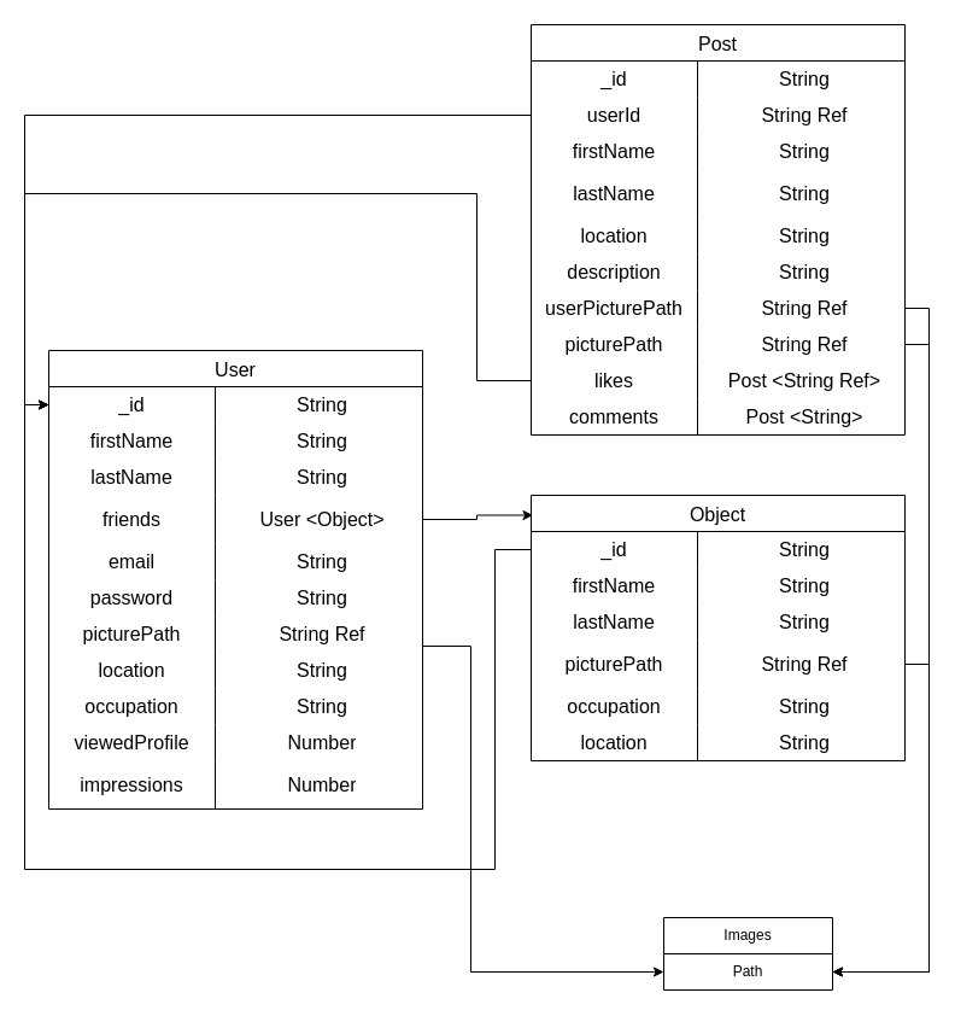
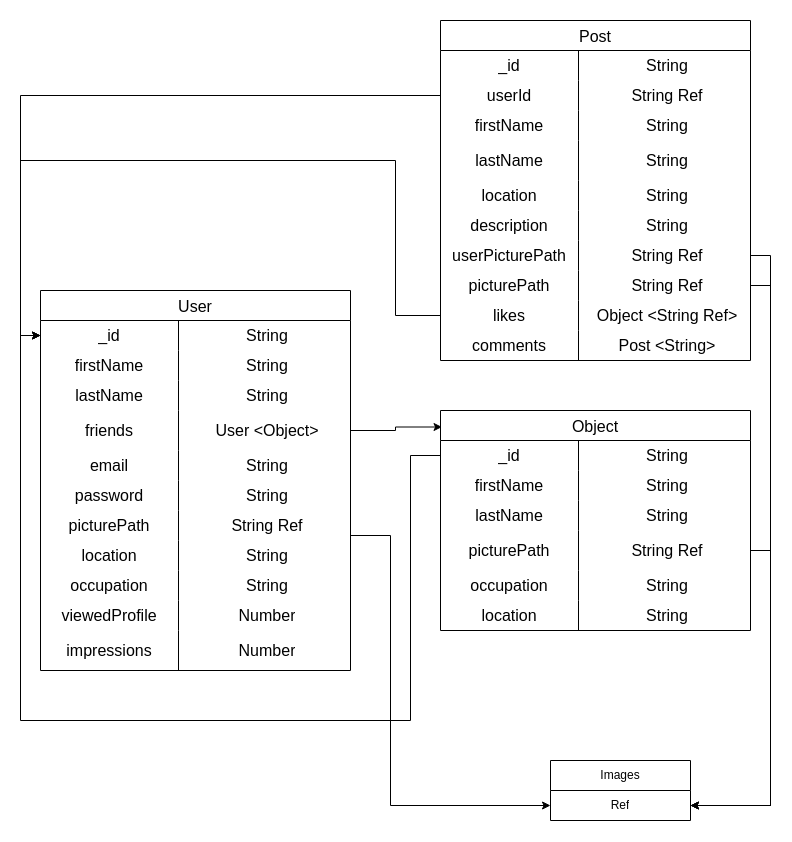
- <mxCell id="63" value="Post &amp;lt;String Ref&amp;gt;" style="shape=partialRectangle;html=1;whiteSpace=wrap;connectable=0;fillColor=none;top=0;left=0;bottom=0;right=0;align=center;spacingLeft=6;overflow=hidden;strokeColor=inherit;fontSize=16;" vertex="1" parent="61"><mxGeometry x="138" width="172" height="30" as="geometry"><mxRectangle width="172" height="30" as="alternateBounds" /></mxGeometry></mxCell>
+ <mxCell id="63" value="Object &amp;lt;String Ref&amp;gt;" style="shape=partialRectangle;html=1;whiteSpace=wrap;connectable=0;fillColor=none;top=0;left=0;bottom=0;right=0;align=center;spacingLeft=6;overflow=hidden;strokeColor=inherit;fontSize=16;" vertex="1" parent="61"><mxGeometry x="138" width="172" height="30" as="geometry"><mxRectangle width="172" height="30" as="alternateBounds" /></mxGeometry></mxCell>
- <mxCell id="87" value="Path" style="text;strokeColor=none;fillColor=none;align=center;verticalAlign=middle;spacingLeft=4;spacingRight=4;overflow=hidden;points=[[0,0.5],[1,0.5]];portConstraint=eastwest;rotatable=0;whiteSpace=wrap;html=1;" vertex="1" parent="86"><mxGeometry y="30" width="140" height="30" as="geometry" /></mxCell>
+ <mxCell id="87" value="Ref" style="text;strokeColor=none;fillColor=none;align=center;verticalAlign=middle;spacingLeft=4;spacingRight=4;overflow=hidden;points=[[0,0.5],[1,0.5]];portConstraint=eastwest;rotatable=0;whiteSpace=wrap;html=1;" vertex="1" parent="86"><mxGeometry y="30" width="140" height="30" as="geometry" /></mxCell>
